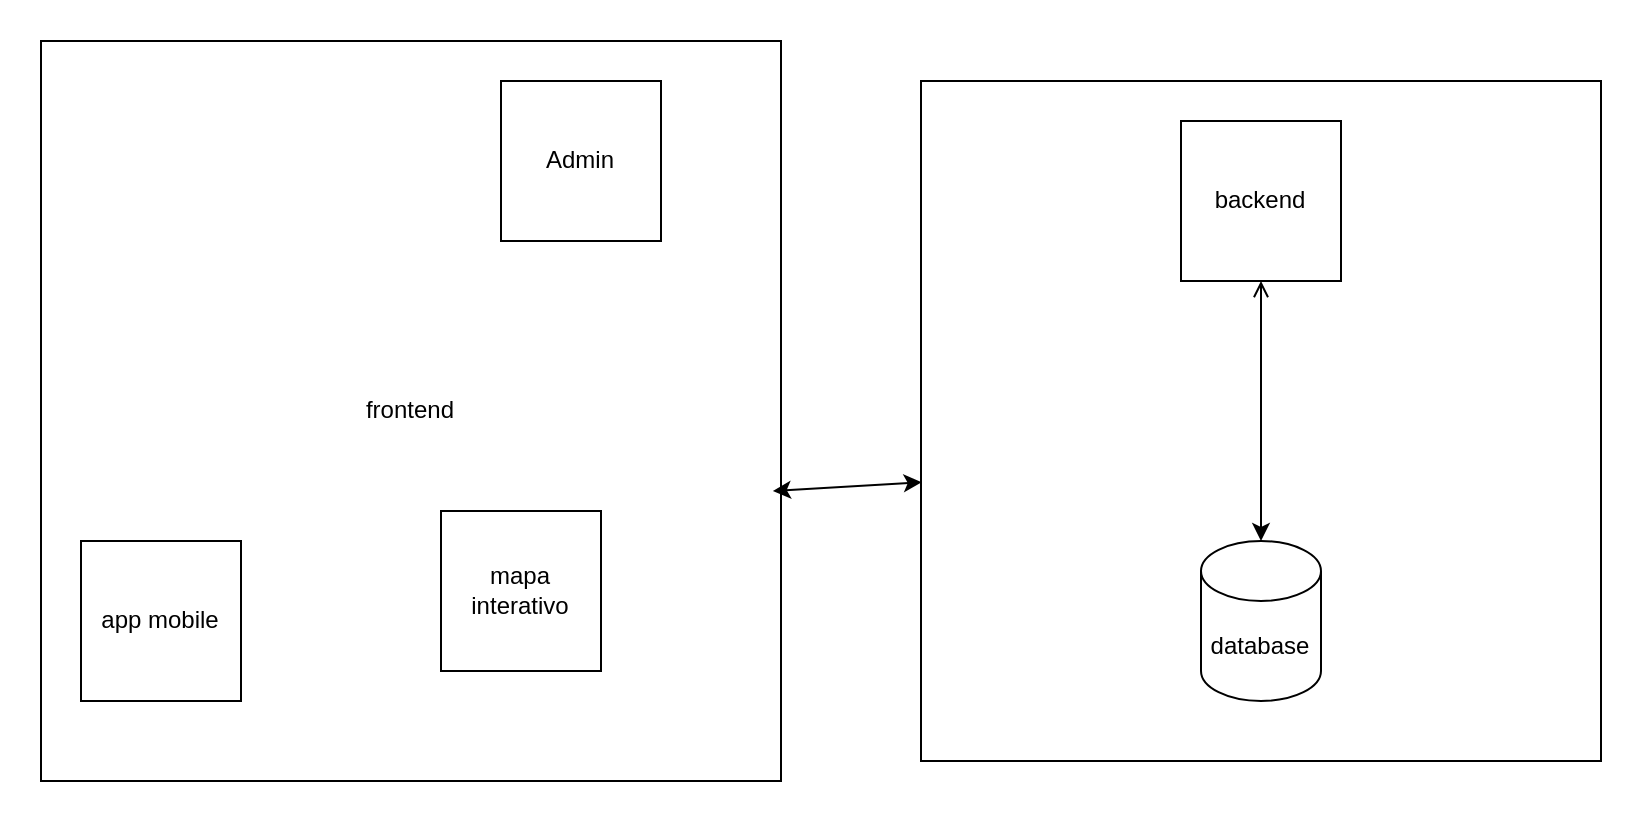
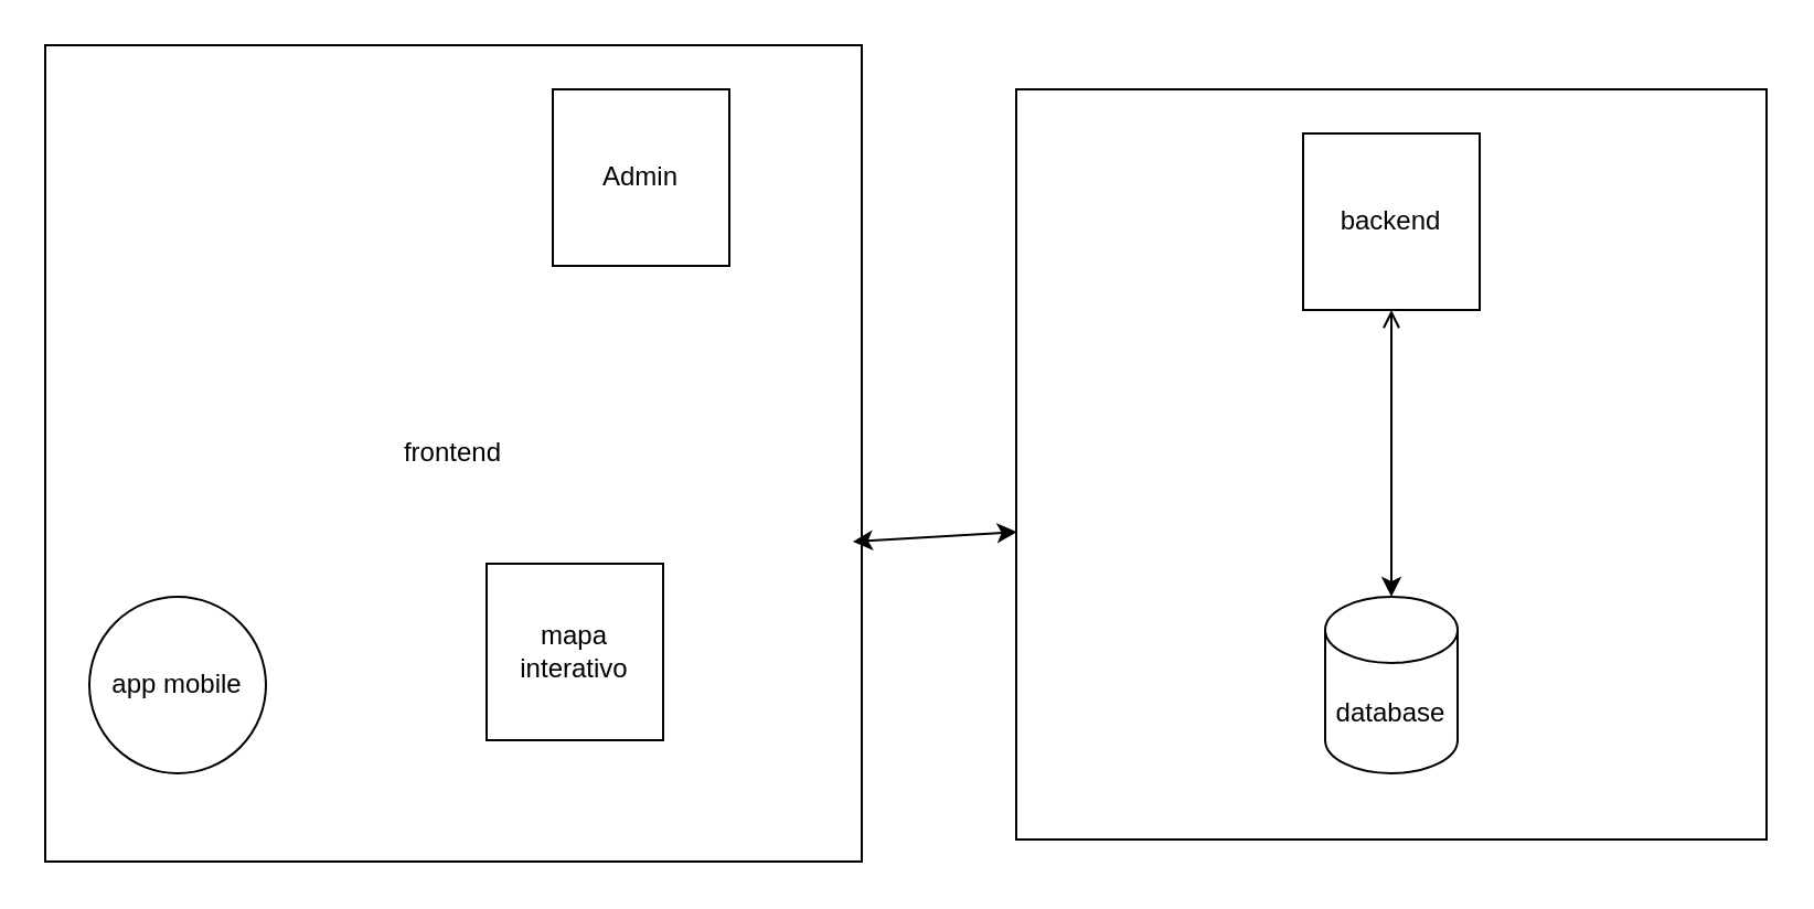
- <mxCell id="5" value="app mobile" style="whiteSpace=wrap;html=1;aspect=fixed;" vertex="1" parent="1"><mxGeometry x="40" y="270" width="80" height="80" as="geometry" /></mxCell>
+ <mxCell id="5" value="app mobile" style="ellipse;whiteSpace=wrap;html=1;aspect=fixed;" vertex="1" parent="1"><mxGeometry x="40" y="270" width="80" height="80" as="geometry" /></mxCell>
